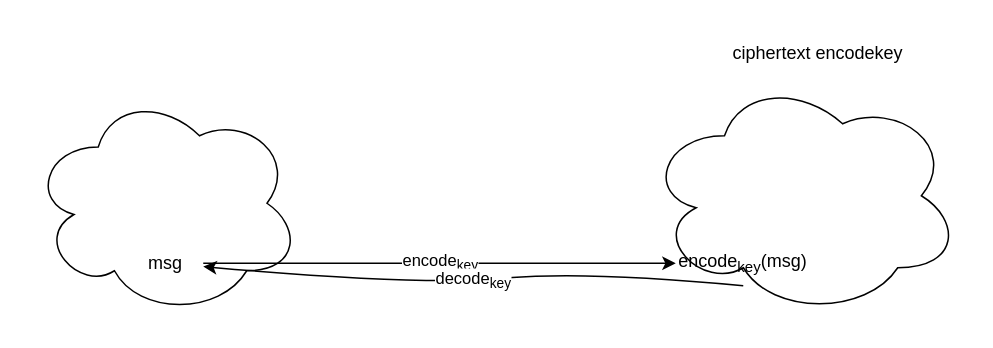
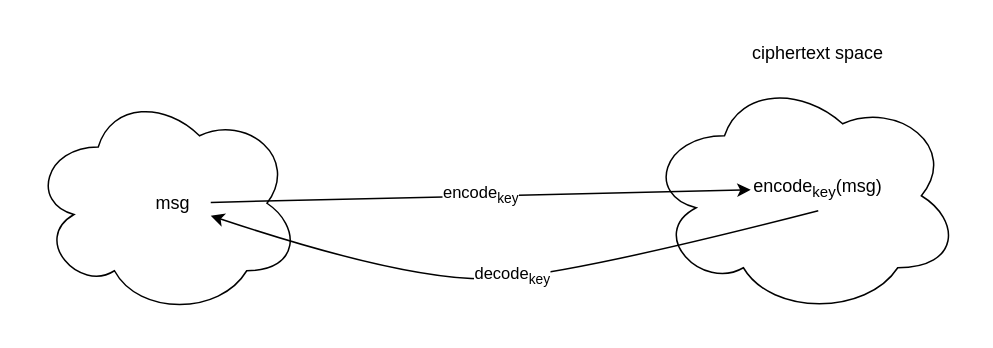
- <mxCell id="8" value="ciphertext encodekey" style="text;html=1;strokeColor=none;fillColor=none;align=center;verticalAlign=middle;whiteSpace=wrap;rounded=0;" vertex="1" parent="1"><mxGeometry x="460" y="20" width="170" height="30" as="geometry" /></mxCell>
+ <mxCell id="8" value="ciphertext space" style="text;html=1;strokeColor=none;fillColor=none;align=center;verticalAlign=middle;whiteSpace=wrap;rounded=0;" vertex="1" parent="1"><mxGeometry x="460" y="20" width="170" height="30" as="geometry" /></mxCell>
- <mxCell id="5" value="msg" style="text;html=1;strokeColor=none;fillColor=none;align=center;verticalAlign=middle;whiteSpace=wrap;rounded=0;" vertex="1" parent="1"><mxGeometry x="85" y="160" width="50" height="30" as="geometry" /></mxCell>
+ <mxCell id="5" value="msg" style="text;html=1;strokeColor=none;fillColor=none;align=center;verticalAlign=middle;whiteSpace=wrap;rounded=0;" vertex="1" parent="1"><mxGeometry x="90" y="120" width="50" height="30" as="geometry" /></mxCell>
- <mxCell id="6" value="encode&lt;sub&gt;key&lt;/sub&gt;(msg)" style="text;html=1;strokeColor=none;fillColor=none;align=center;verticalAlign=middle;whiteSpace=wrap;rounded=0;" vertex="1" parent="1"><mxGeometry x="450" y="160" width="90" height="30" as="geometry" /></mxCell>
+ <mxCell id="6" value="encode&lt;sub&gt;key&lt;/sub&gt;(msg)" style="text;html=1;strokeColor=none;fillColor=none;align=center;verticalAlign=middle;whiteSpace=wrap;rounded=0;" vertex="1" parent="1"><mxGeometry x="500" y="110" width="90" height="30" as="geometry" /></mxCell>
